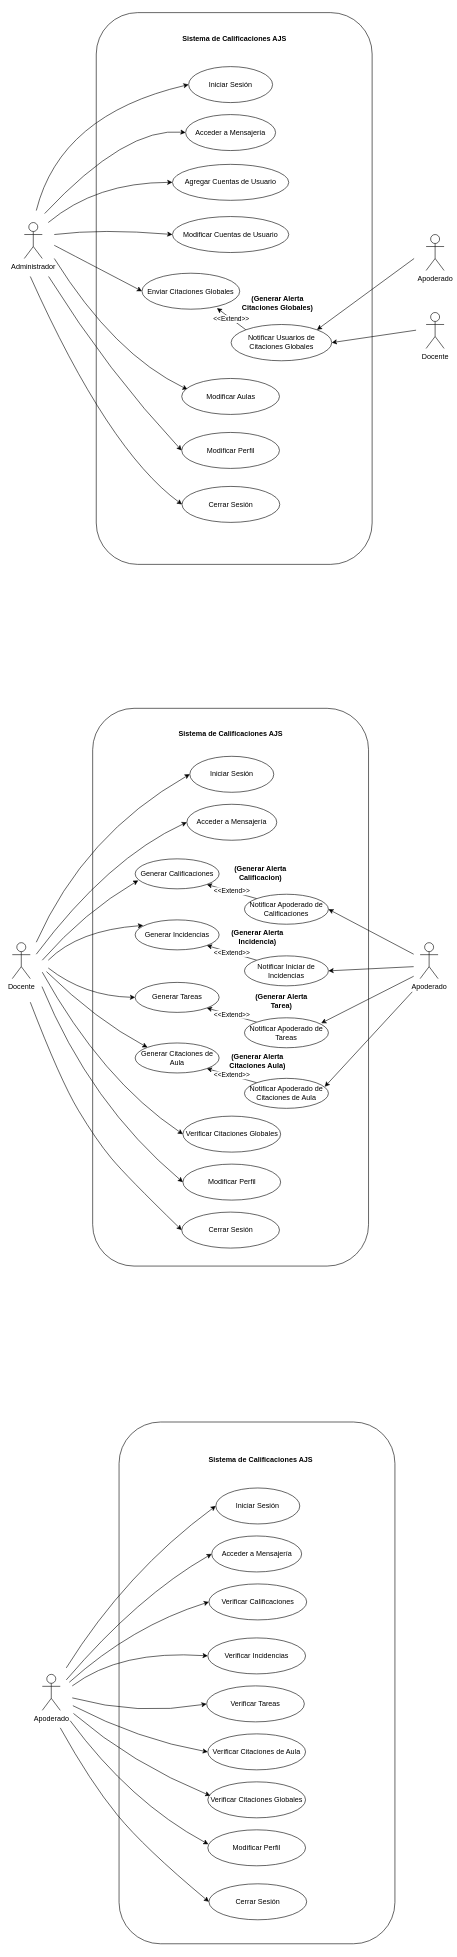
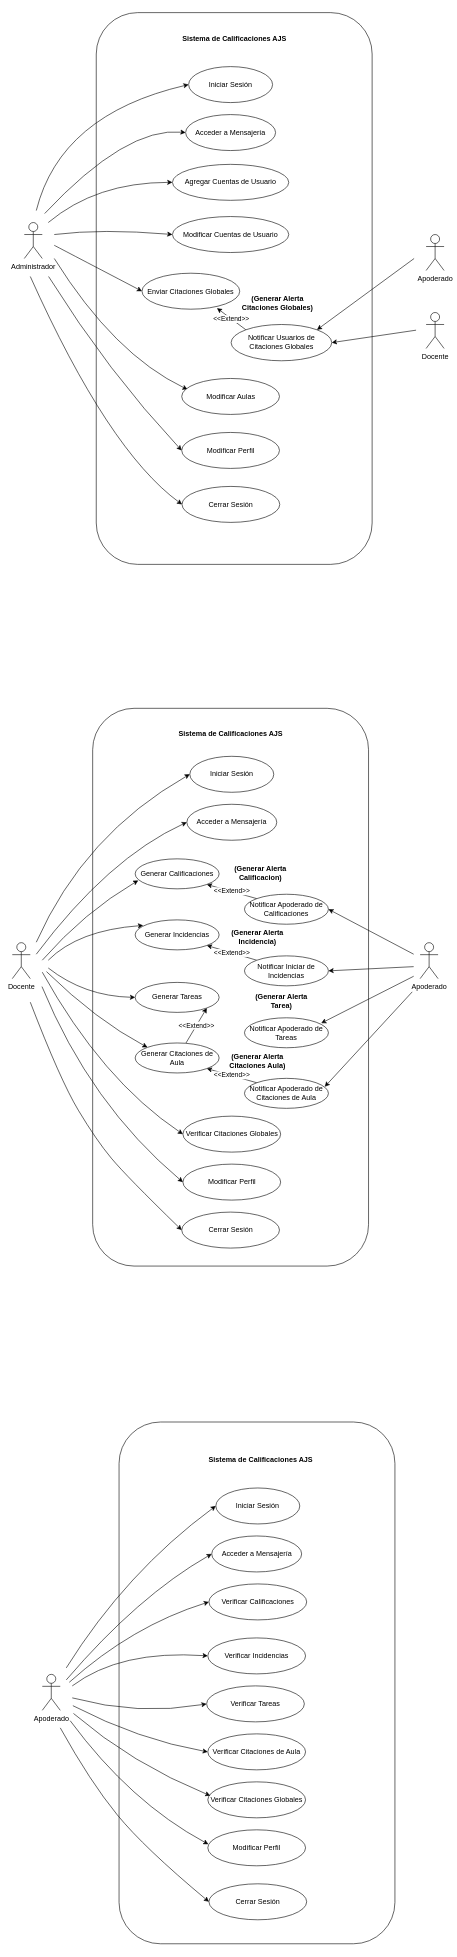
- <mxCell id="66" value="&amp;lt;&amp;lt;Extend&amp;gt;&amp;gt;" style="rounded=0;orthogonalLoop=1;jettySize=auto;html=1;exitX=1;exitY=1;exitDx=0;exitDy=0;entryX=0;entryY=0;entryDx=0;entryDy=0;startArrow=classic;startFill=1;endArrow=none;endFill=0;" parent="1" source="67" target="68" edge="1"><mxGeometry relative="1" as="geometry" /></mxCell>
+ <mxCell id="66" value="&amp;lt;&amp;lt;Extend&amp;gt;&amp;gt;" style="rounded=0;orthogonalLoop=1;jettySize=auto;html=1;exitX=1;exitY=1;exitDx=0;exitDy=0;startArrow=classic;startFill=1;endArrow=none;endFill=0;" parent="1" source="67" target="76" edge="1"><mxGeometry relative="1" as="geometry" /></mxCell>
